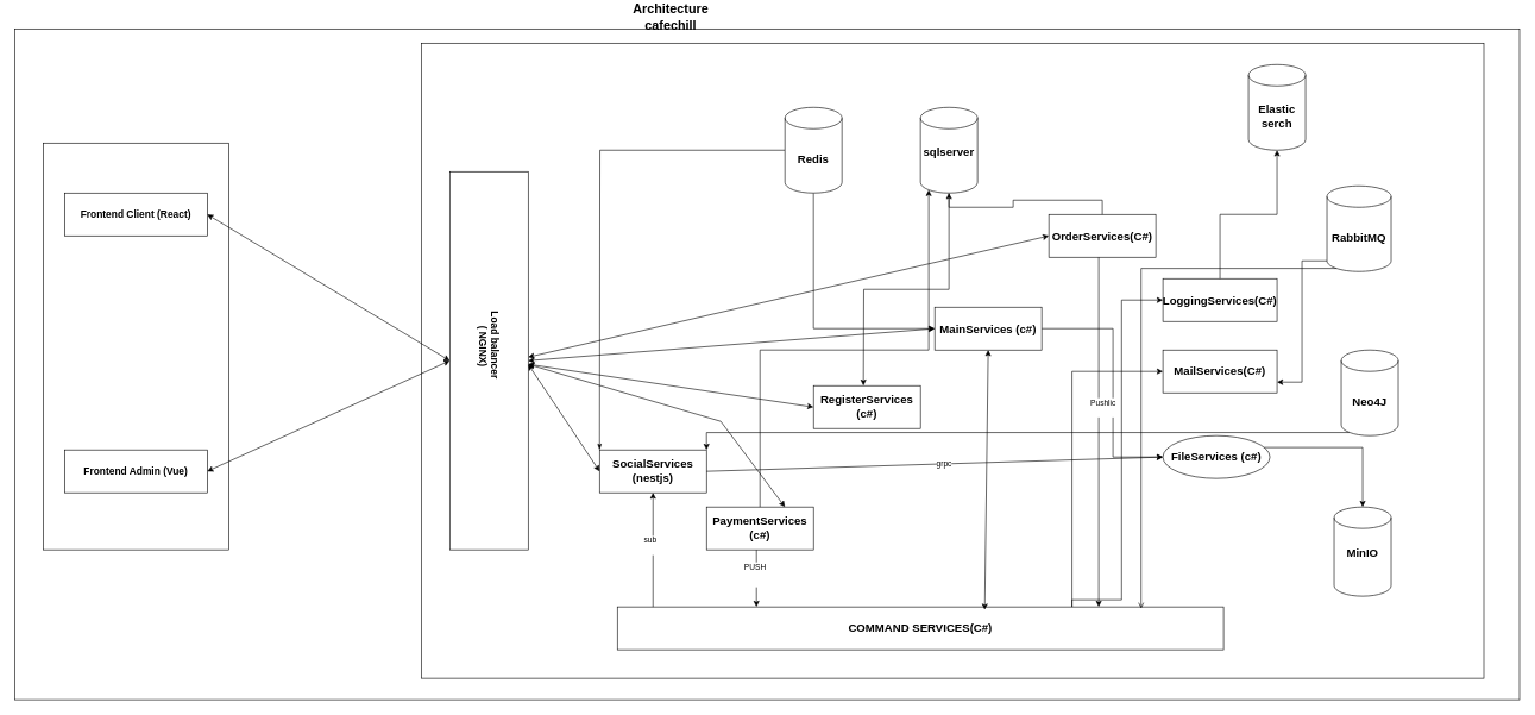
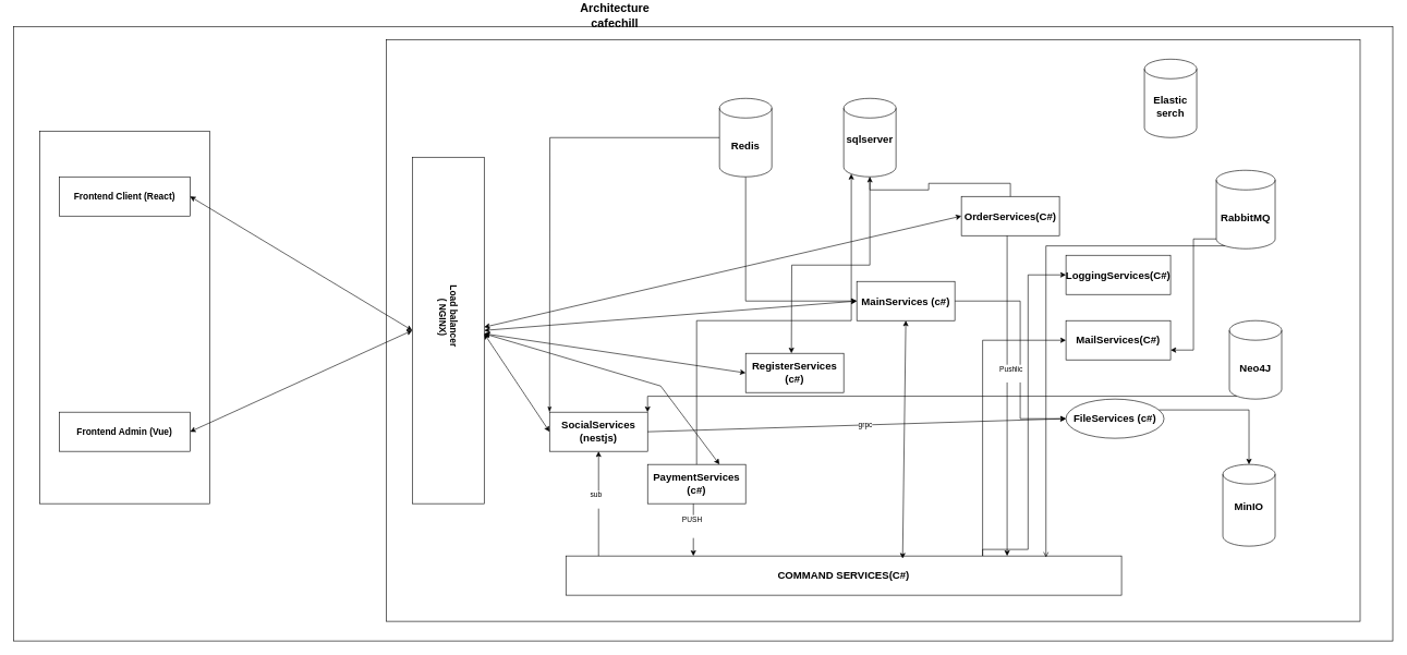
- <mxCell id="53" style="edgeStyle=orthogonalEdgeStyle;rounded=0;orthogonalLoop=1;jettySize=auto;html=1;exitX=0.5;exitY=0;exitDx=0;exitDy=0;entryX=0.5;entryY=1;entryDx=0;entryDy=0;entryPerimeter=0;movable=0;resizable=0;rotatable=0;deletable=0;editable=0;locked=1;connectable=0;" edge="1" parent="1" source="27" target="21"><mxGeometry relative="1" as="geometry" /></mxCell>
